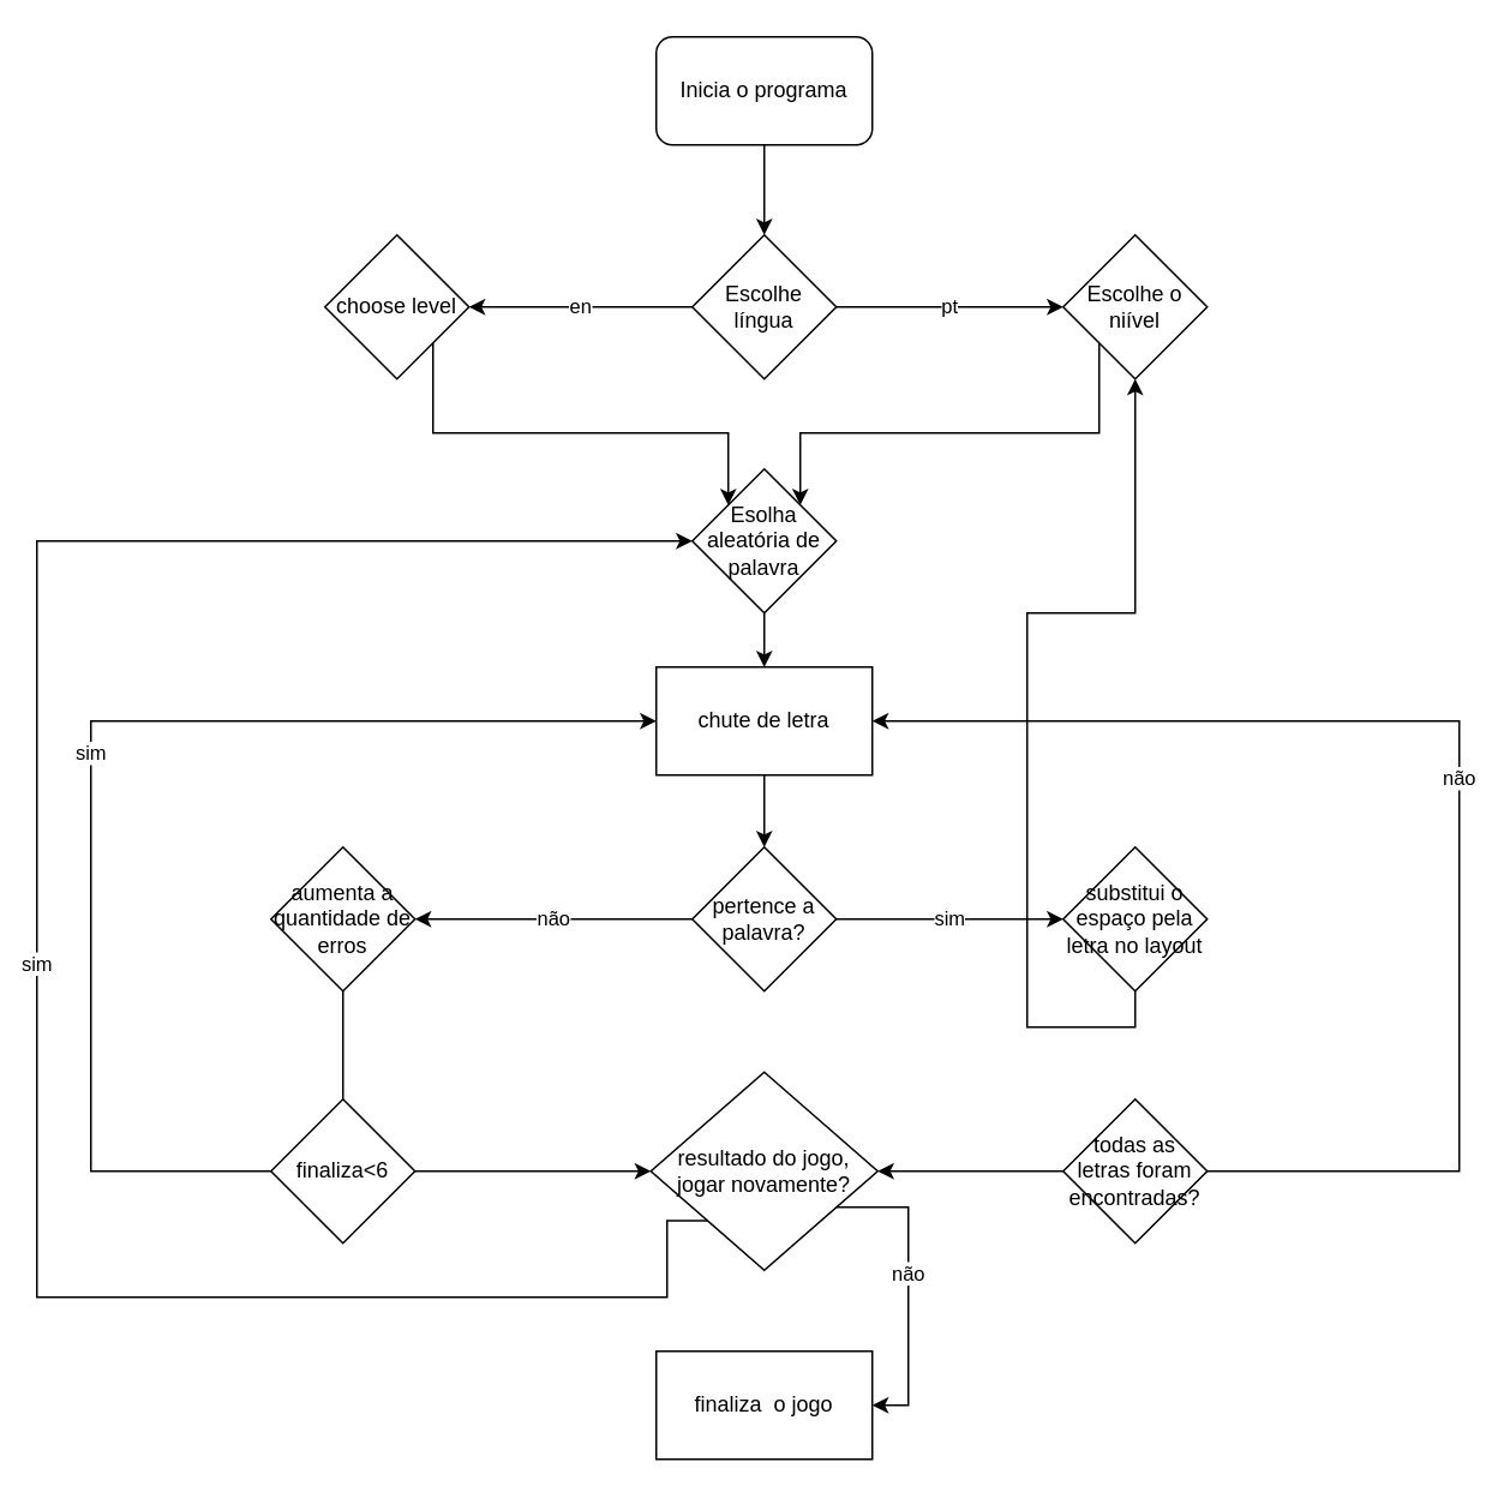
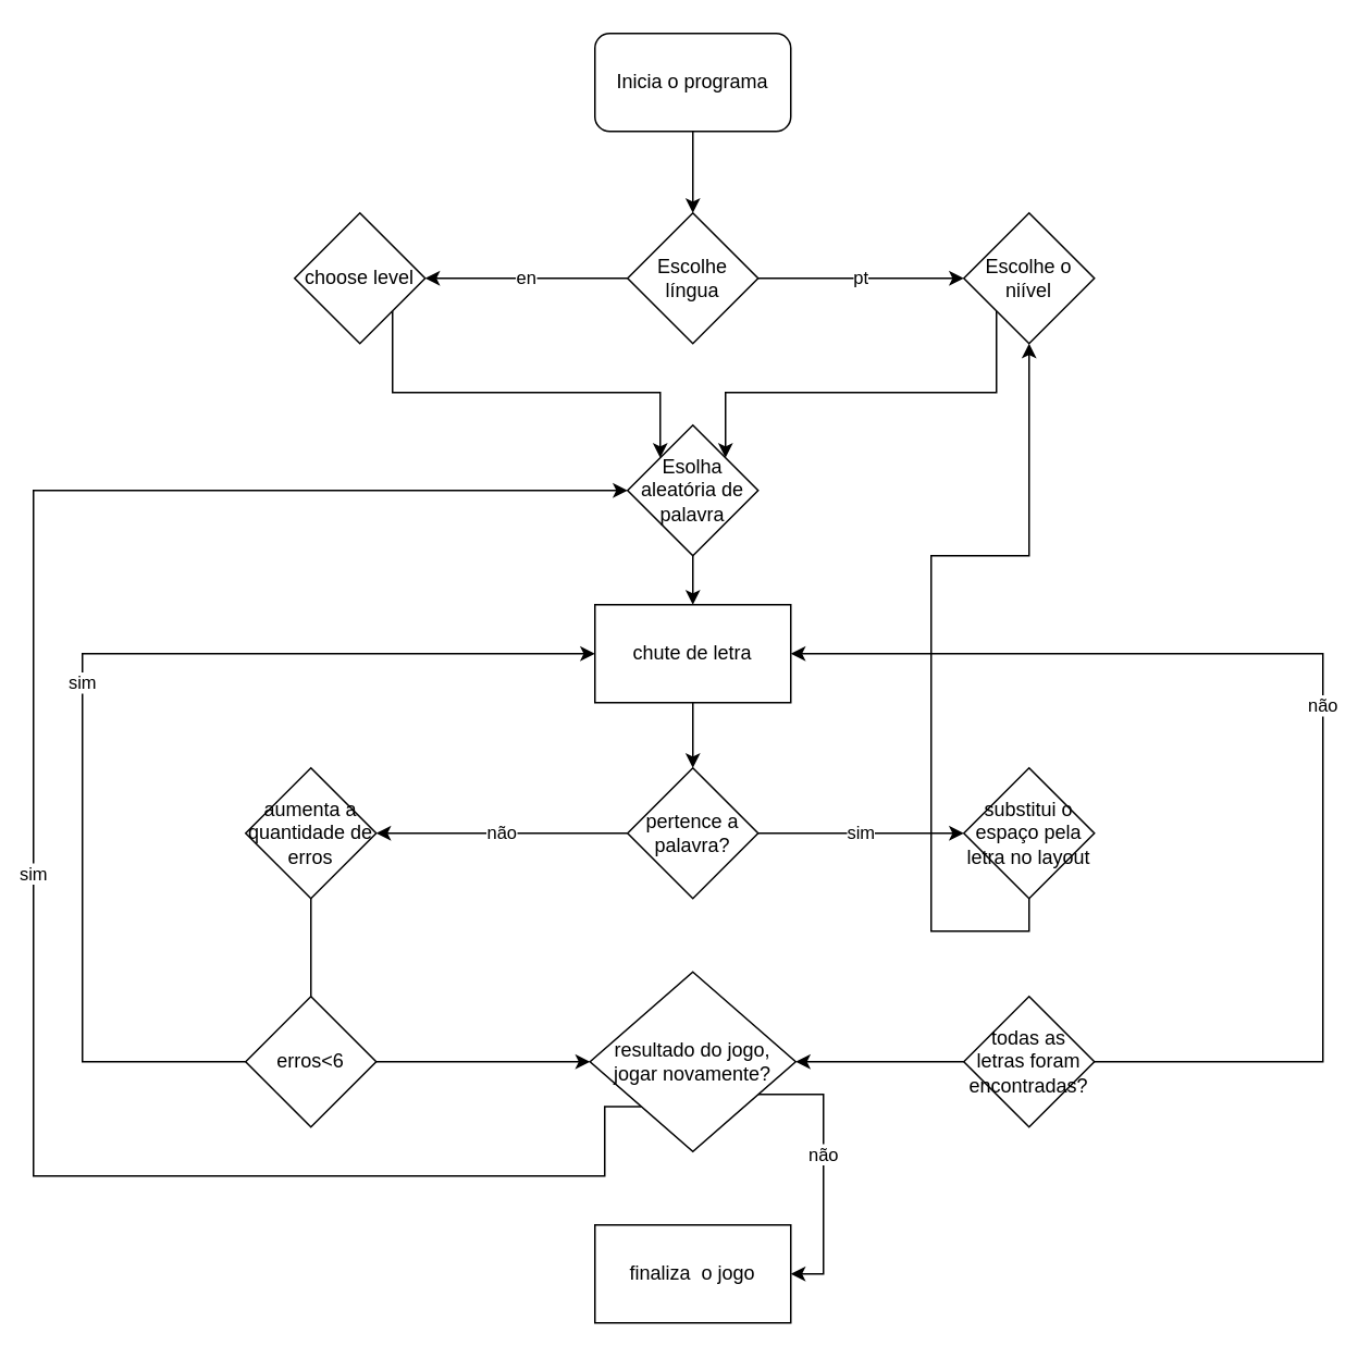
- <mxCell id="22" value="finaliza&amp;lt;6" style="rhombus;whiteSpace=wrap;html=1;" vertex="1" parent="1"><mxGeometry x="150" y="610" width="80" height="80" as="geometry" /></mxCell>
+ <mxCell id="22" value="erros&amp;lt;6" style="rhombus;whiteSpace=wrap;html=1;" vertex="1" parent="1"><mxGeometry x="150" y="610" width="80" height="80" as="geometry" /></mxCell>
